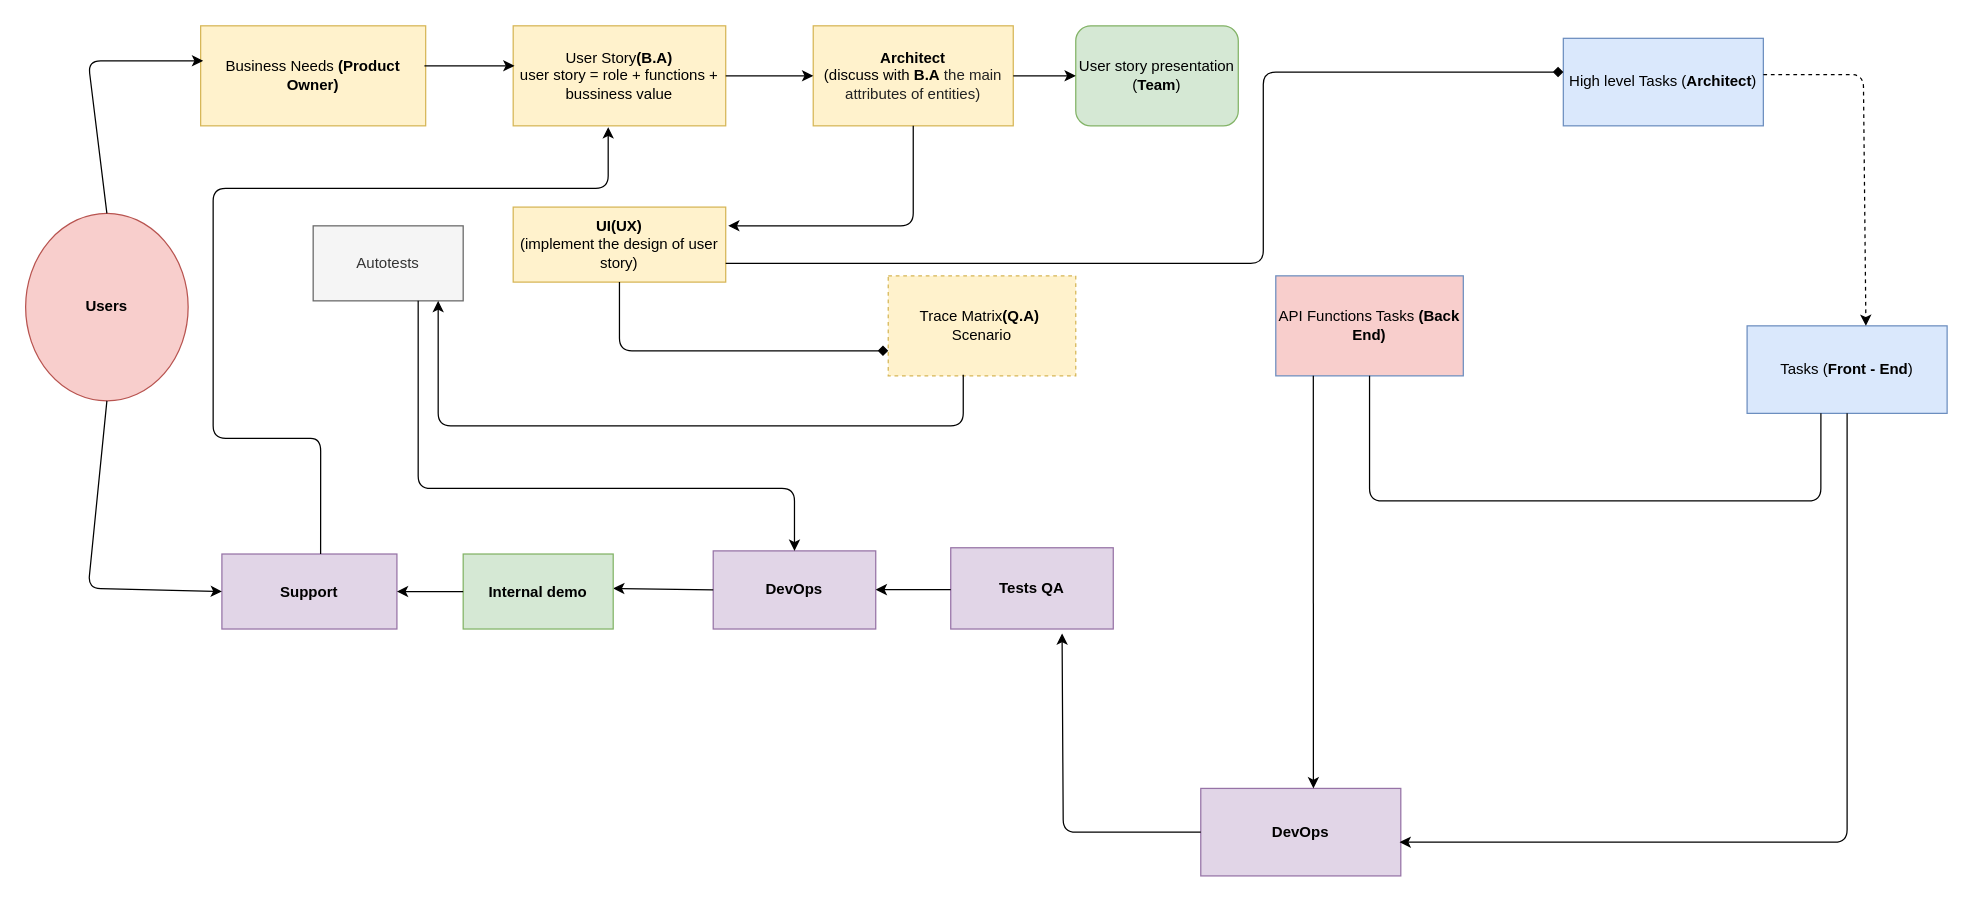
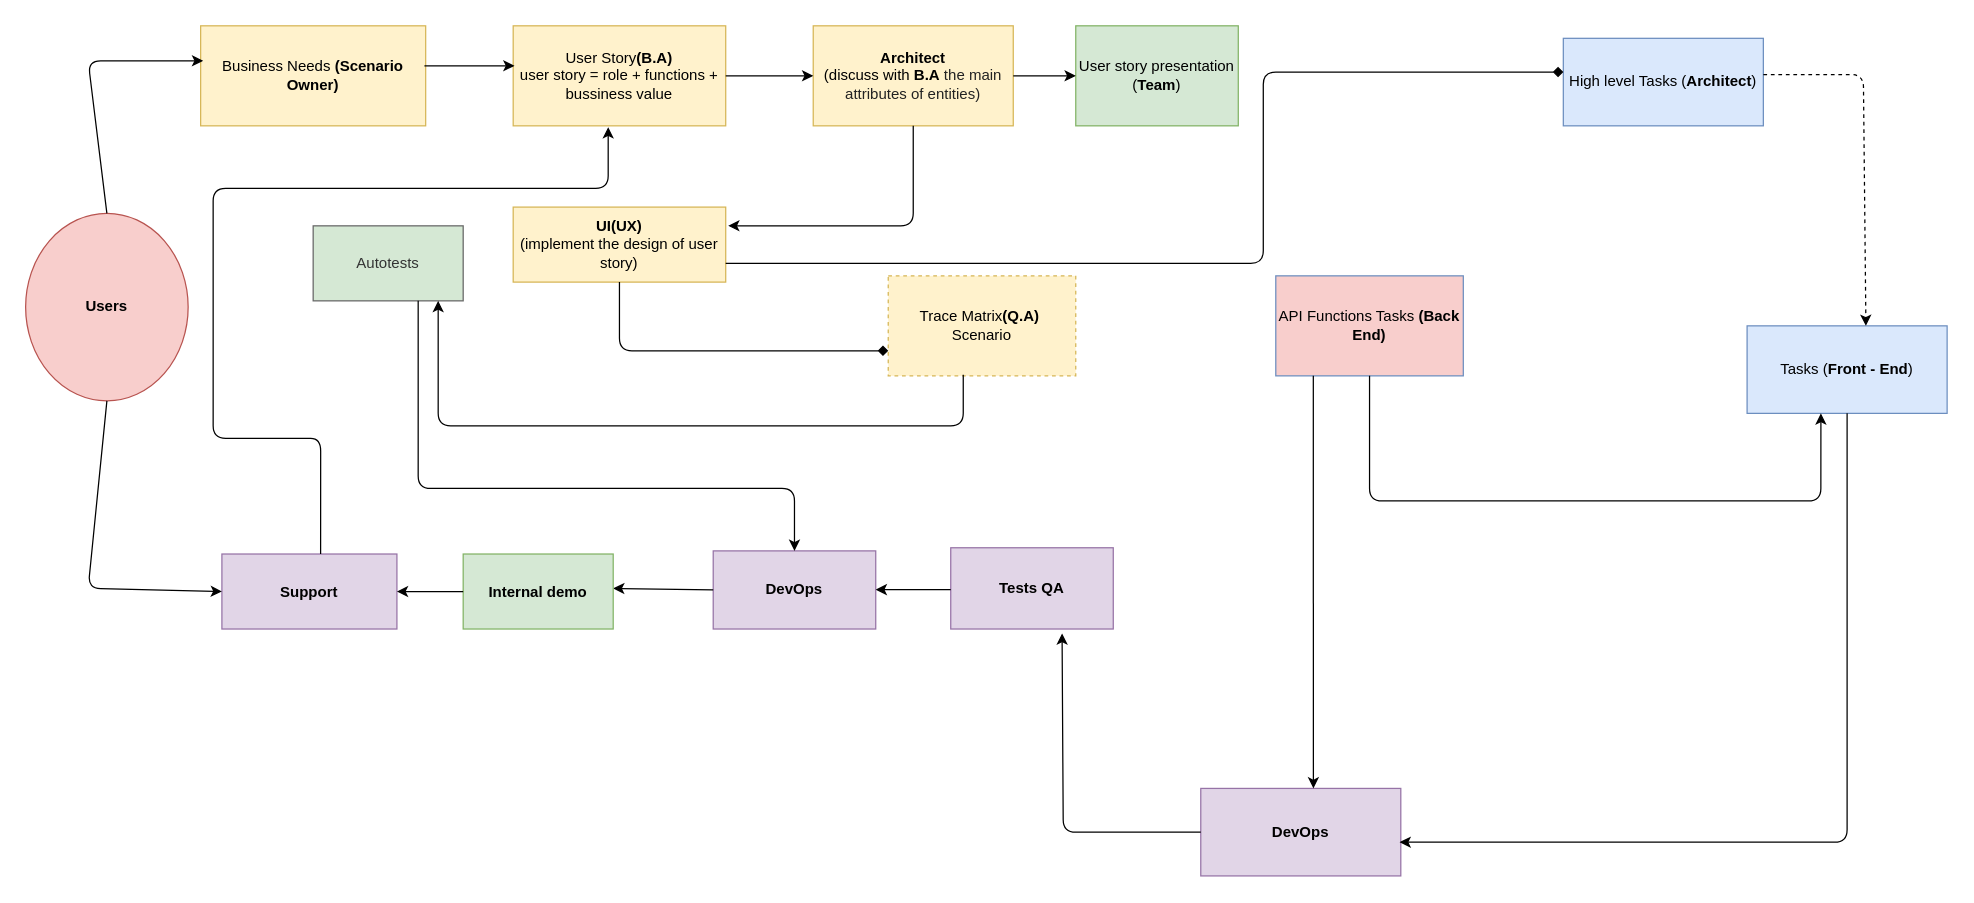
- <mxCell id="2" value="Business Needs &lt;b&gt;(Product Owner)&lt;/b&gt;" style="rounded=0;whiteSpace=wrap;html=1;fillColor=#fff2cc;strokeColor=#d6b656;" parent="1" vertex="1"><mxGeometry x="160" y="20" width="180" height="80" as="geometry" /></mxCell>
+ <mxCell id="2" value="Business Needs &lt;b&gt;(Scenario Owner)&lt;/b&gt;" style="rounded=0;whiteSpace=wrap;html=1;fillColor=#fff2cc;strokeColor=#d6b656;" parent="1" vertex="1"><mxGeometry x="160" y="20" width="180" height="80" as="geometry" /></mxCell>
- <mxCell id="34" value="User story presentation (&lt;b&gt;Team&lt;/b&gt;)" style="whiteSpace=wrap;html=1;fillColor=#d5e8d4;strokeColor=#82b366;rounded=1;" vertex="1" parent="1"><mxGeometry x="860" y="20" width="130" height="80" as="geometry" /></mxCell>
+ <mxCell id="34" value="User story presentation (&lt;b&gt;Team&lt;/b&gt;)" style="rounded=0;whiteSpace=wrap;html=1;fillColor=#d5e8d4;strokeColor=#82b366;" vertex="1" parent="1"><mxGeometry x="860" y="20" width="130" height="80" as="geometry" /></mxCell>
- <mxCell id="11" value="Autotests" style="rounded=0;whiteSpace=wrap;html=1;fillColor=#f5f5f5;strokeColor=#666666;fontColor=#333333;" parent="1" vertex="1"><mxGeometry x="250" y="180" width="120" height="60" as="geometry" /></mxCell>
+ <mxCell id="11" value="Autotests" style="rounded=0;whiteSpace=wrap;html=1;fillColor=#d5e8d4;strokeColor=#666666;fontColor=#333333;" parent="1" vertex="1"><mxGeometry x="250" y="180" width="120" height="60" as="geometry" /></mxCell>
- <mxCell id="22" value="" style="endArrow=none;html=1;exitX=0.5;exitY=1;exitDx=0;exitDy=0;entryX=0.369;entryY=1;entryDx=0;entryDy=0;entryPerimeter=0;" parent="1" source="6" target="8" edge="1"><mxGeometry width="50" height="50" relative="1" as="geometry"><mxPoint x="990" y="420" as="sourcePoint" /><mxPoint x="1040" y="370" as="targetPoint" /><Array as="points"><mxPoint x="1095" y="400" /><mxPoint x="1456" y="400" /></Array></mxGeometry></mxCell>
+ <mxCell id="22" value="" style="endArrow=classic;html=1;exitX=0.5;exitY=1;exitDx=0;exitDy=0;entryX=0.369;entryY=1;entryDx=0;entryDy=0;entryPerimeter=0;" parent="1" source="6" target="8" edge="1"><mxGeometry width="50" height="50" relative="1" as="geometry"><mxPoint x="990" y="420" as="sourcePoint" /><mxPoint x="1040" y="370" as="targetPoint" /><Array as="points"><mxPoint x="1095" y="400" /><mxPoint x="1456" y="400" /></Array></mxGeometry></mxCell>
